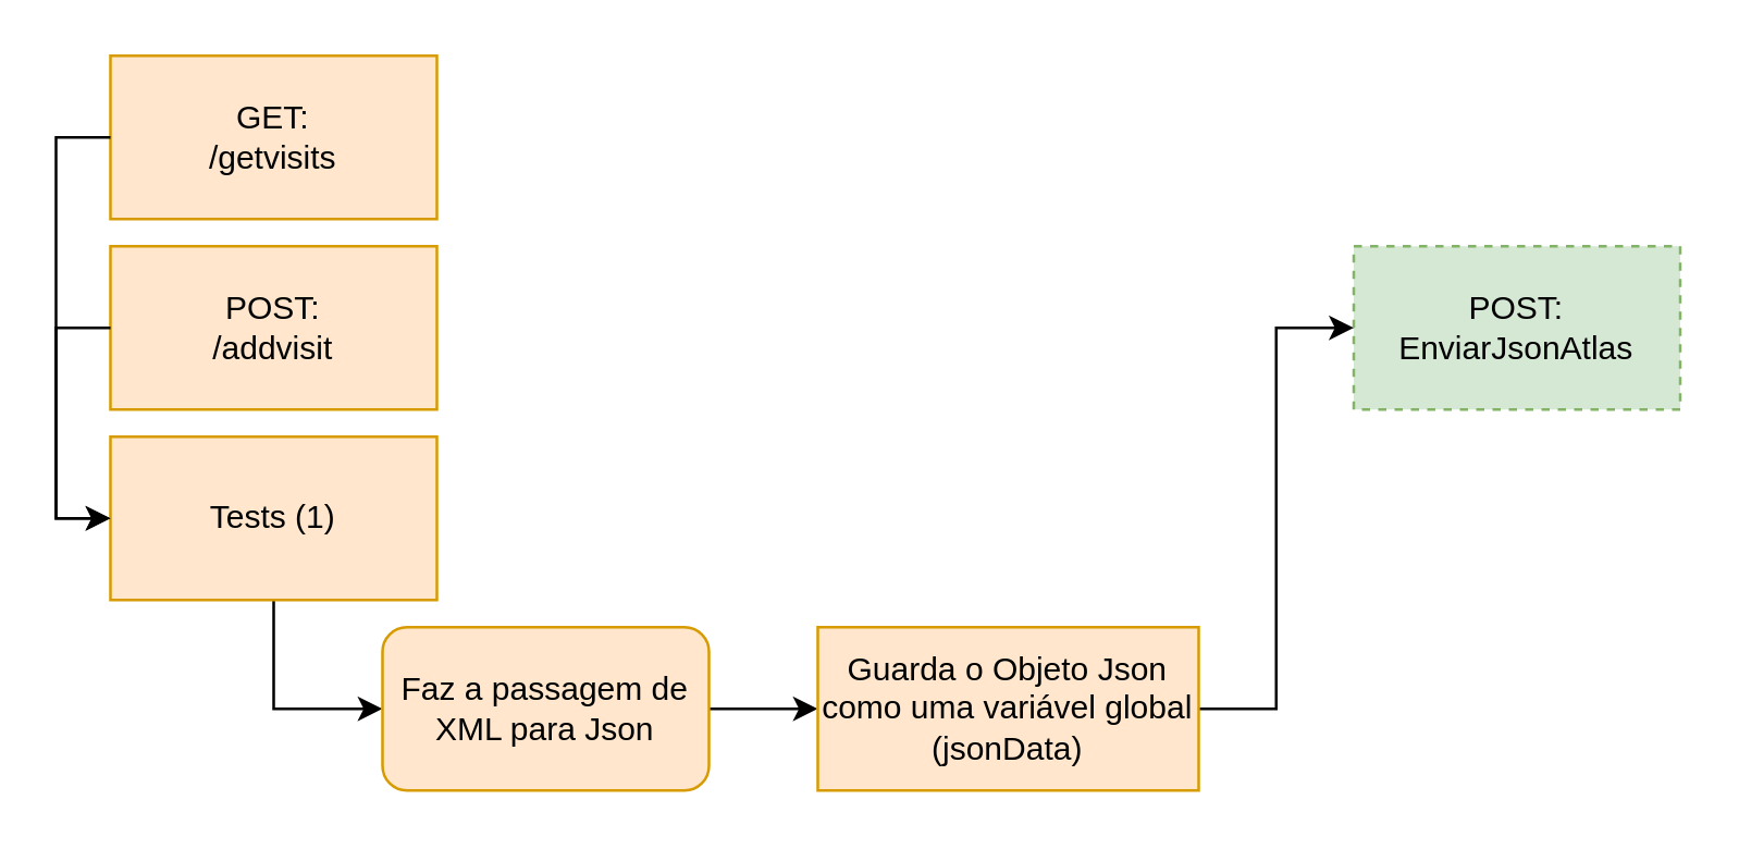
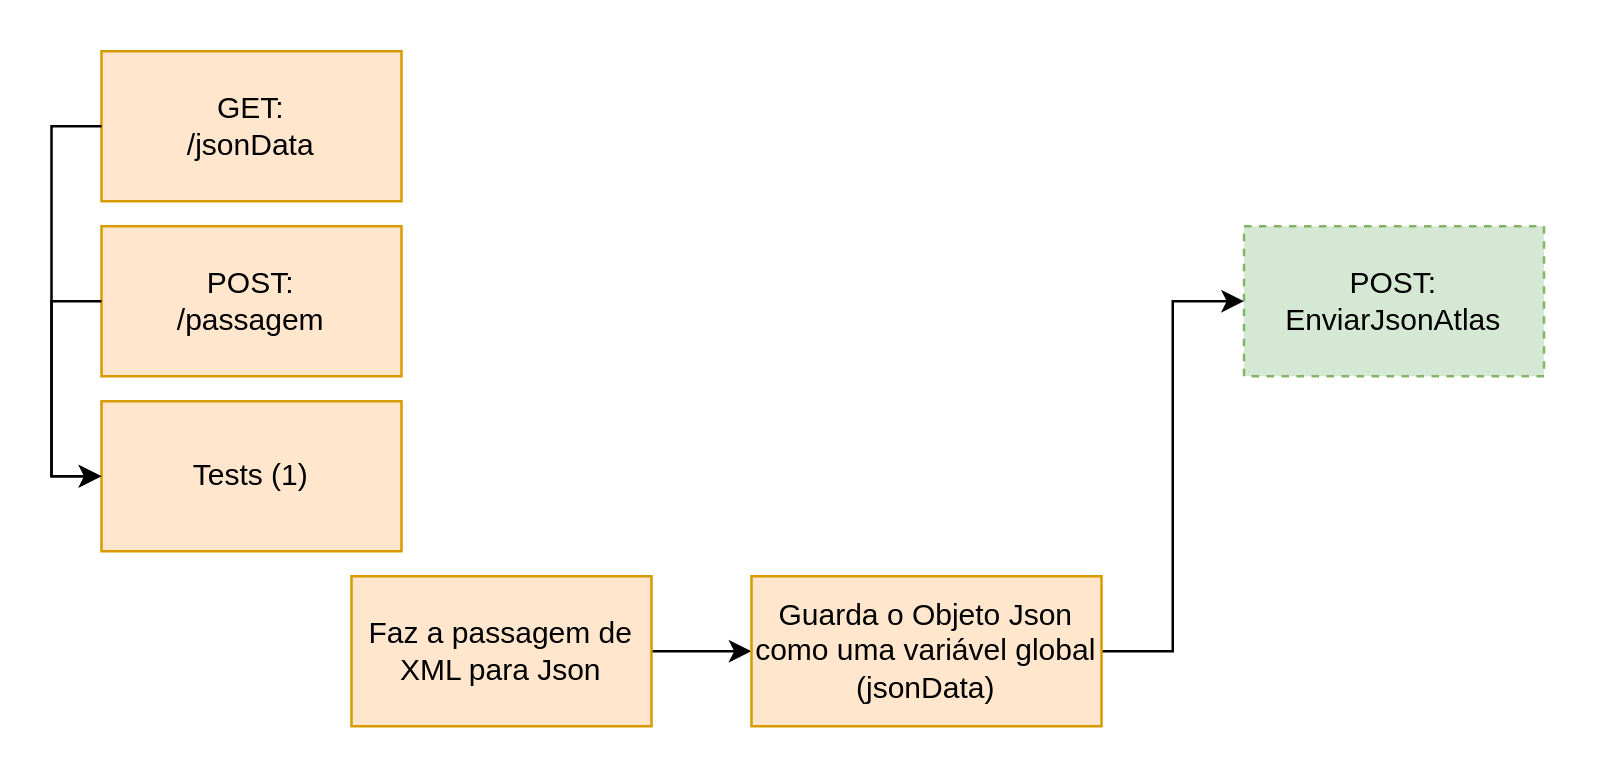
- <mxCell id="10" value="&lt;div&gt;GET:&lt;/div&gt;&lt;div&gt; /getvisits&lt;/div&gt;" style="rounded=0;whiteSpace=wrap;html=1;fillColor=#ffe6cc;strokeColor=#d79b00;" vertex="1" parent="1"><mxGeometry x="40" y="20" width="120" height="60" as="geometry" /></mxCell>
+ <mxCell id="10" value="&lt;div&gt;GET:&lt;/div&gt;&lt;div&gt; /jsonData&lt;/div&gt;" style="rounded=0;whiteSpace=wrap;html=1;fillColor=#ffe6cc;strokeColor=#d79b00;" vertex="1" parent="1"><mxGeometry x="40" y="20" width="120" height="60" as="geometry" /></mxCell>
- <mxCell id="2" value="&lt;div&gt;POST:&lt;/div&gt;&lt;div&gt;/addvisit&lt;/div&gt;" style="rounded=0;whiteSpace=wrap;html=1;fillColor=#ffe6cc;strokeColor=#d79b00;" parent="1" vertex="1"><mxGeometry x="40" y="90" width="120" height="60" as="geometry" /></mxCell>
+ <mxCell id="2" value="&lt;div&gt;POST:&lt;/div&gt;&lt;div&gt;/passagem&lt;/div&gt;" style="rounded=0;whiteSpace=wrap;html=1;fillColor=#ffe6cc;strokeColor=#d79b00;" parent="1" vertex="1"><mxGeometry x="40" y="90" width="120" height="60" as="geometry" /></mxCell>
- <mxCell id="4" style="edgeStyle=orthogonalEdgeStyle;rounded=0;orthogonalLoop=1;jettySize=auto;html=1;entryX=0;entryY=0.5;entryDx=0;entryDy=0;" parent="1" source="5" target="7" edge="1"><mxGeometry relative="1" as="geometry" /></mxCell>
- <mxCell id="7" value="Faz a passagem de XML para Json" style="whiteSpace=wrap;html=1;fillColor=#ffe6cc;strokeColor=#d79b00;rounded=1;" parent="1" vertex="1"><mxGeometry x="140" y="230" width="120" height="60" as="geometry" /></mxCell>
+ <mxCell id="7" value="Faz a passagem de XML para Json" style="whiteSpace=wrap;html=1;fillColor=#ffe6cc;strokeColor=#d79b00;rounded=0;" parent="1" vertex="1"><mxGeometry x="140" y="230" width="120" height="60" as="geometry" /></mxCell>
